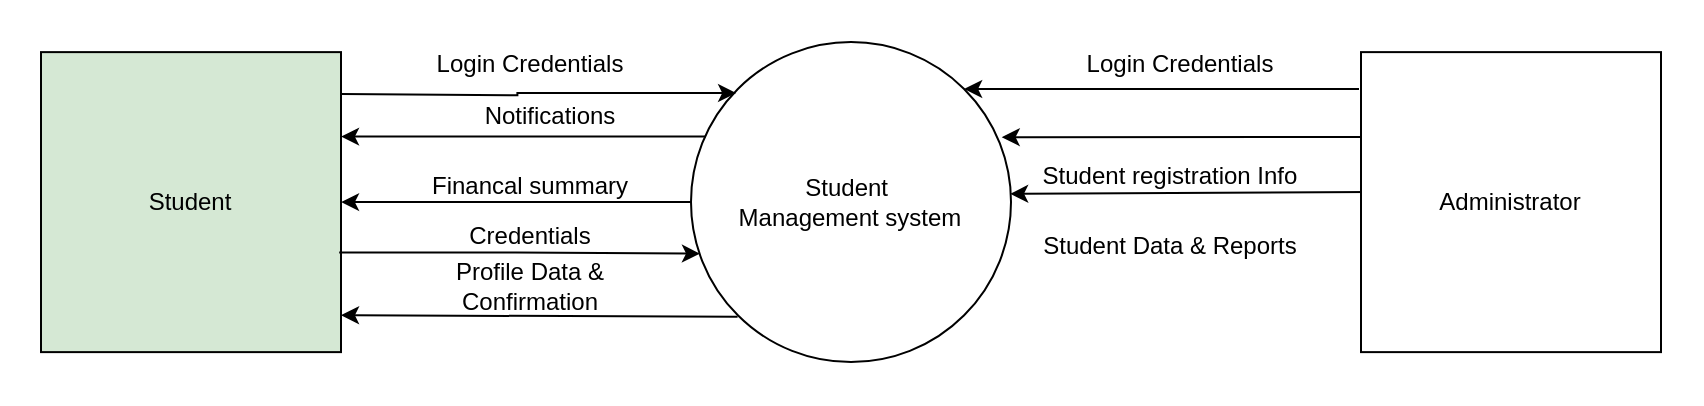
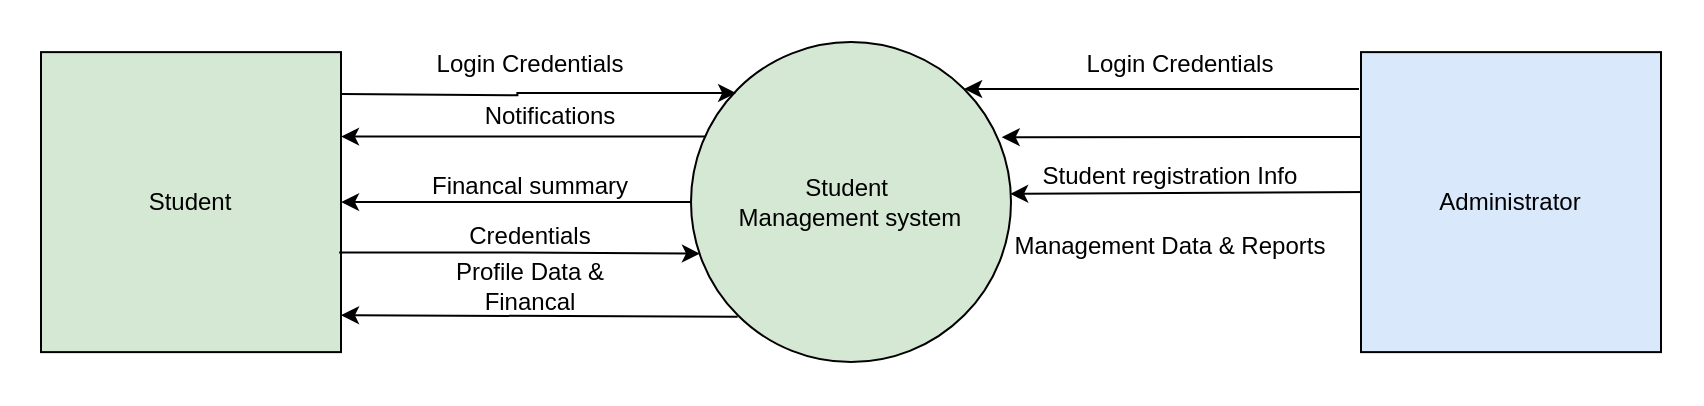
- <mxCell id="2" value="&lt;div&gt;Student&amp;nbsp;&lt;/div&gt;&lt;div&gt;Management system&lt;/div&gt;" style="ellipse;whiteSpace=wrap;html=1;aspect=fixed;" vertex="1" parent="1"><mxGeometry x="345" y="20.56" width="160" height="160" as="geometry" /></mxCell>
+ <mxCell id="2" value="&lt;div&gt;Student&amp;nbsp;&lt;/div&gt;&lt;div&gt;Management system&lt;/div&gt;" style="ellipse;whiteSpace=wrap;html=1;aspect=fixed;fillColor=#d5e8d4;" vertex="1" parent="1"><mxGeometry x="345" y="20.56" width="160" height="160" as="geometry" /></mxCell>
- <mxCell id="16" value="&lt;div&gt;Administrator&lt;/div&gt;" style="whiteSpace=wrap;html=1;aspect=fixed;" vertex="1" parent="1"><mxGeometry x="680" y="25.56" width="150" height="150" as="geometry" /></mxCell>
+ <mxCell id="16" value="&lt;div&gt;Administrator&lt;/div&gt;" style="whiteSpace=wrap;html=1;aspect=fixed;fillColor=#dae8fc;" vertex="1" parent="1"><mxGeometry x="680" y="25.56" width="150" height="150" as="geometry" /></mxCell>
- <mxCell id="19" value="Student Data &amp;amp; Reports" style="text;html=1;whiteSpace=wrap;strokeColor=none;fillColor=none;align=center;verticalAlign=middle;rounded=0;" vertex="1" parent="1"><mxGeometry x="485.16" y="113" width="200" height="20" as="geometry" /></mxCell>
+ <mxCell id="19" value="Management Data &amp;amp; Reports" style="text;html=1;whiteSpace=wrap;strokeColor=none;fillColor=none;align=center;verticalAlign=middle;rounded=0;" vertex="1" parent="1"><mxGeometry x="485.16" y="113" width="200" height="20" as="geometry" /></mxCell>
- <mxCell id="20" value="Profile Data &amp;amp; Confirmation" style="text;html=1;whiteSpace=wrap;strokeColor=none;fillColor=none;align=center;verticalAlign=middle;rounded=0;" vertex="1" parent="1"><mxGeometry x="204.71" y="128" width="120" height="30" as="geometry" /></mxCell>
+ <mxCell id="20" value="Profile Data &amp;amp; Financal" style="text;html=1;whiteSpace=wrap;strokeColor=none;fillColor=none;align=center;verticalAlign=middle;rounded=0;" vertex="1" parent="1"><mxGeometry x="204.71" y="128" width="120" height="30" as="geometry" /></mxCell>
